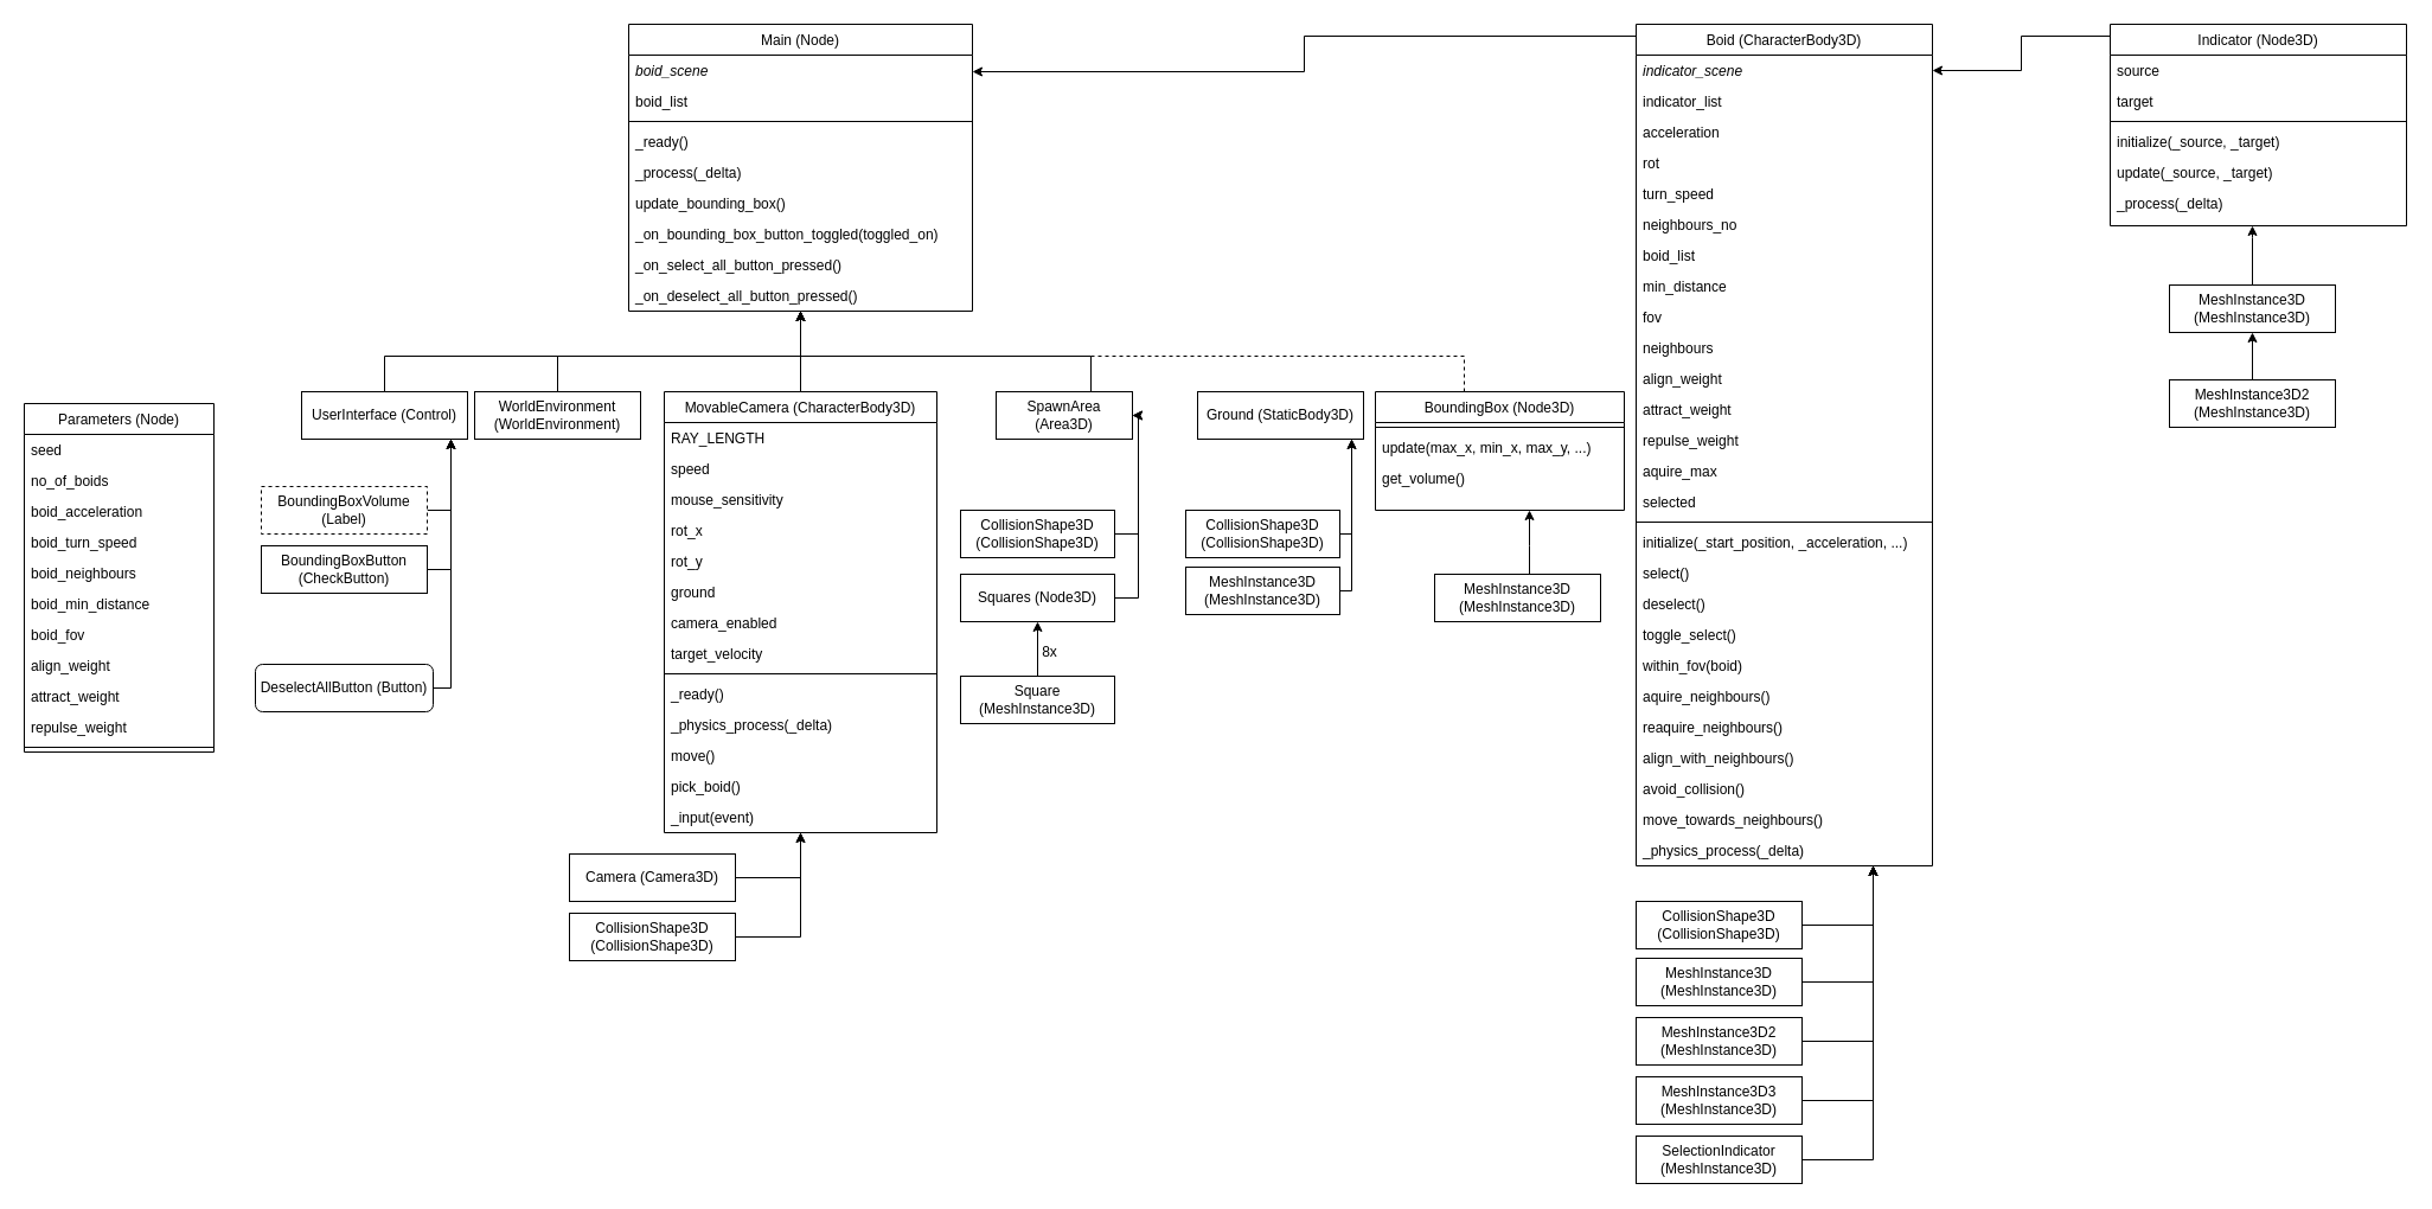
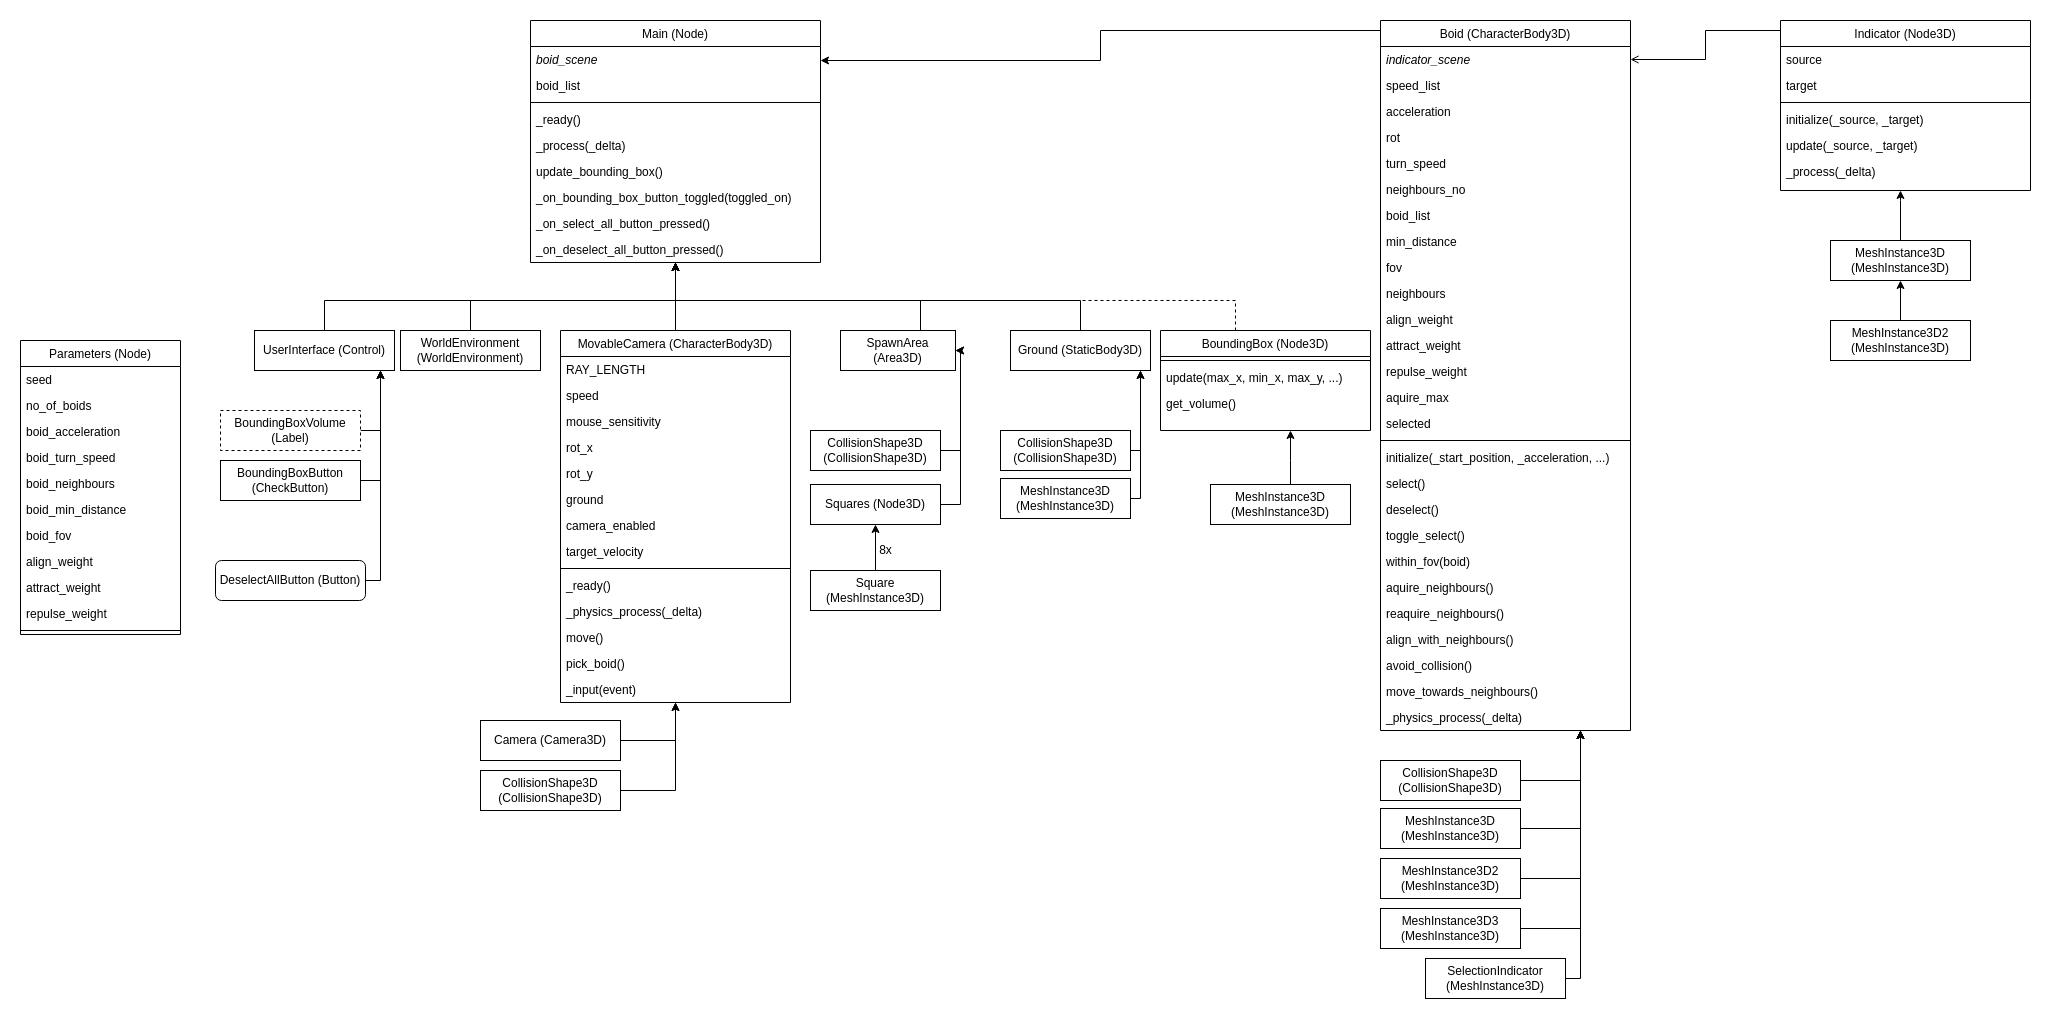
- <mxCell id="102" style="edgeStyle=orthogonalEdgeStyle;rounded=0;orthogonalLoop=1;jettySize=auto;html=1;" edge="1" parent="1" source="103" target="26"><mxGeometry relative="1" as="geometry"><Array as="points"><mxPoint x="1705" y="30" /><mxPoint x="1705" y="59" /></Array></mxGeometry></mxCell>
+ <mxCell id="102" style="edgeStyle=orthogonalEdgeStyle;rounded=0;orthogonalLoop=1;jettySize=auto;html=1;endArrow=open;" edge="1" parent="1" source="103" target="26"><mxGeometry relative="1" as="geometry"><Array as="points"><mxPoint x="1705" y="30" /><mxPoint x="1705" y="59" /></Array></mxGeometry></mxCell>
- <mxCell id="27" value="indicator_list" style="text;align=left;verticalAlign=top;spacingLeft=4;spacingRight=4;overflow=hidden;rotatable=0;points=[[0,0.5],[1,0.5]];portConstraint=eastwest;" vertex="1" parent="25"><mxGeometry y="52" width="250" height="26" as="geometry" /></mxCell>
+ <mxCell id="27" value="speed_list" style="text;align=left;verticalAlign=top;spacingLeft=4;spacingRight=4;overflow=hidden;rotatable=0;points=[[0,0.5],[1,0.5]];portConstraint=eastwest;" vertex="1" parent="25"><mxGeometry y="52" width="250" height="26" as="geometry" /></mxCell>
+ <mxCell id="85" style="edgeStyle=orthogonalEdgeStyle;rounded=0;orthogonalLoop=1;jettySize=auto;html=1;" edge="1" parent="1" source="86" target="2"><mxGeometry relative="1" as="geometry"><Array as="points"><mxPoint x="1080" y="300" /><mxPoint x="675" y="300" /></Array></mxGeometry></mxCell>
- <mxCell id="101" value="SelectionIndicator (MeshInstance3D)" style="rounded=0;whiteSpace=wrap;html=1;" vertex="1" parent="1"><mxGeometry x="1380" y="958" width="140" height="40" as="geometry" /></mxCell>
+ <mxCell id="101" value="SelectionIndicator (MeshInstance3D)" style="rounded=0;whiteSpace=wrap;html=1;" vertex="1" parent="1"><mxGeometry x="1425" y="958" width="140" height="40" as="geometry" /></mxCell>
